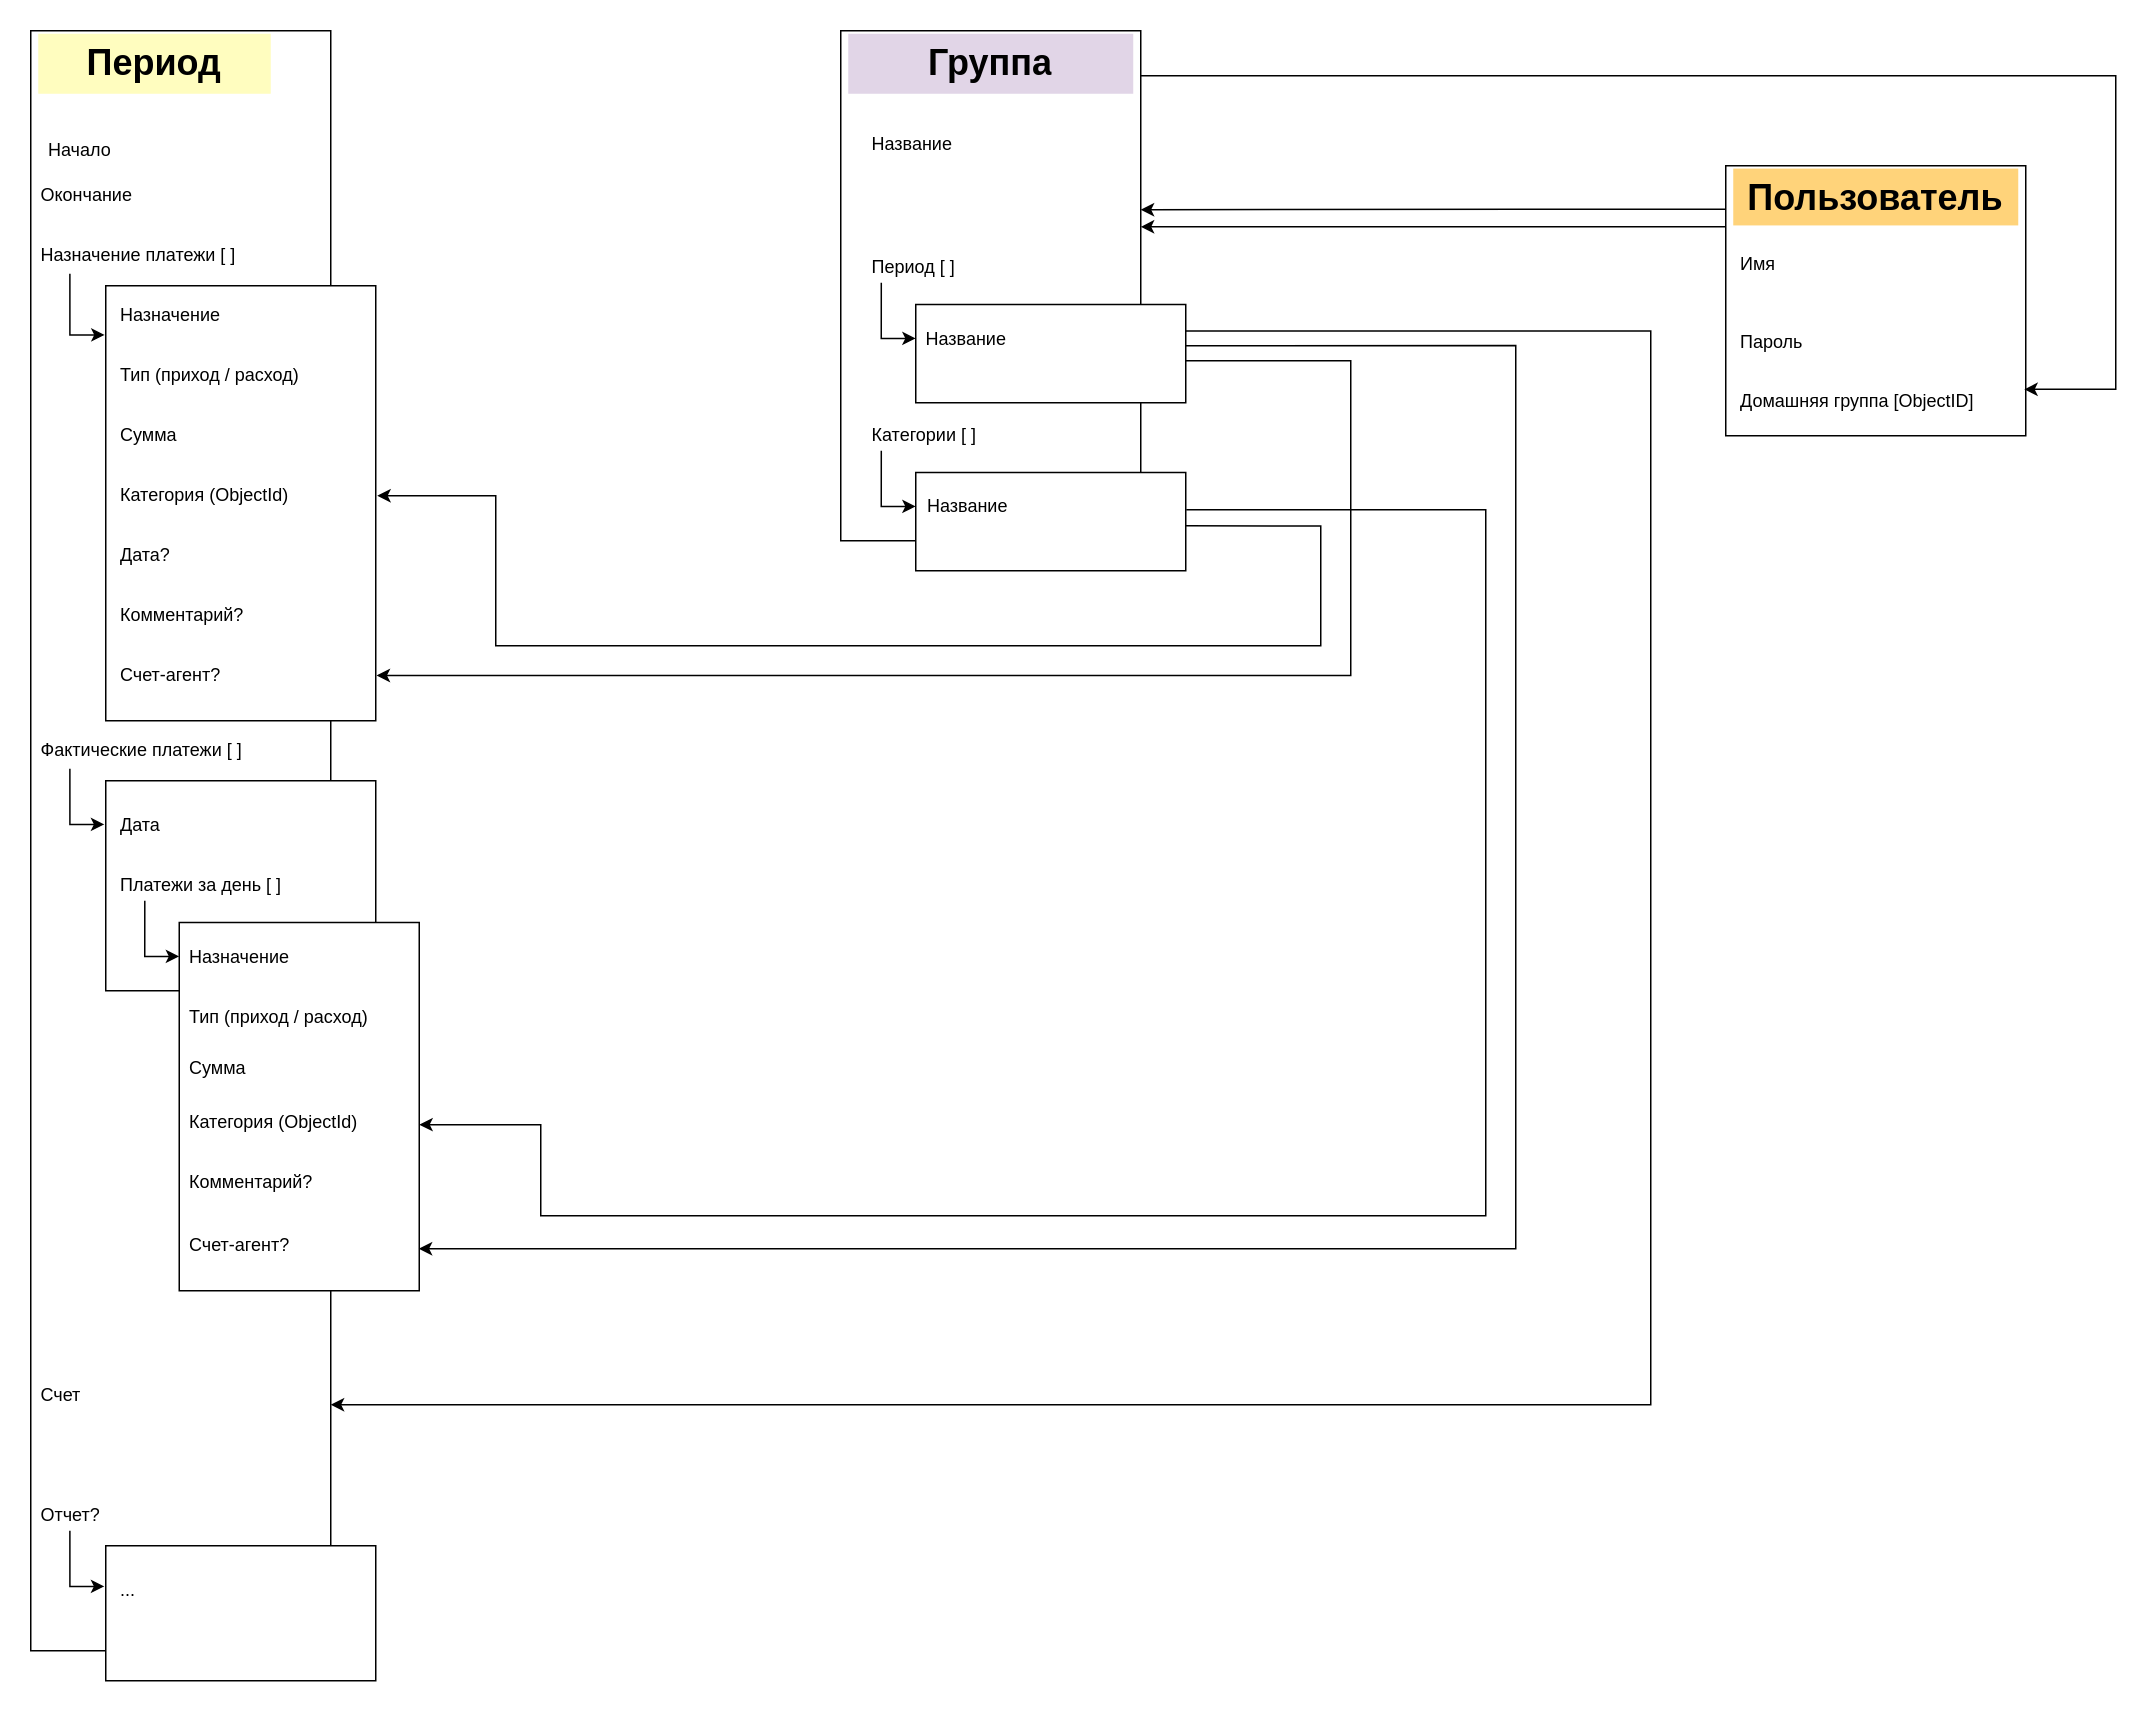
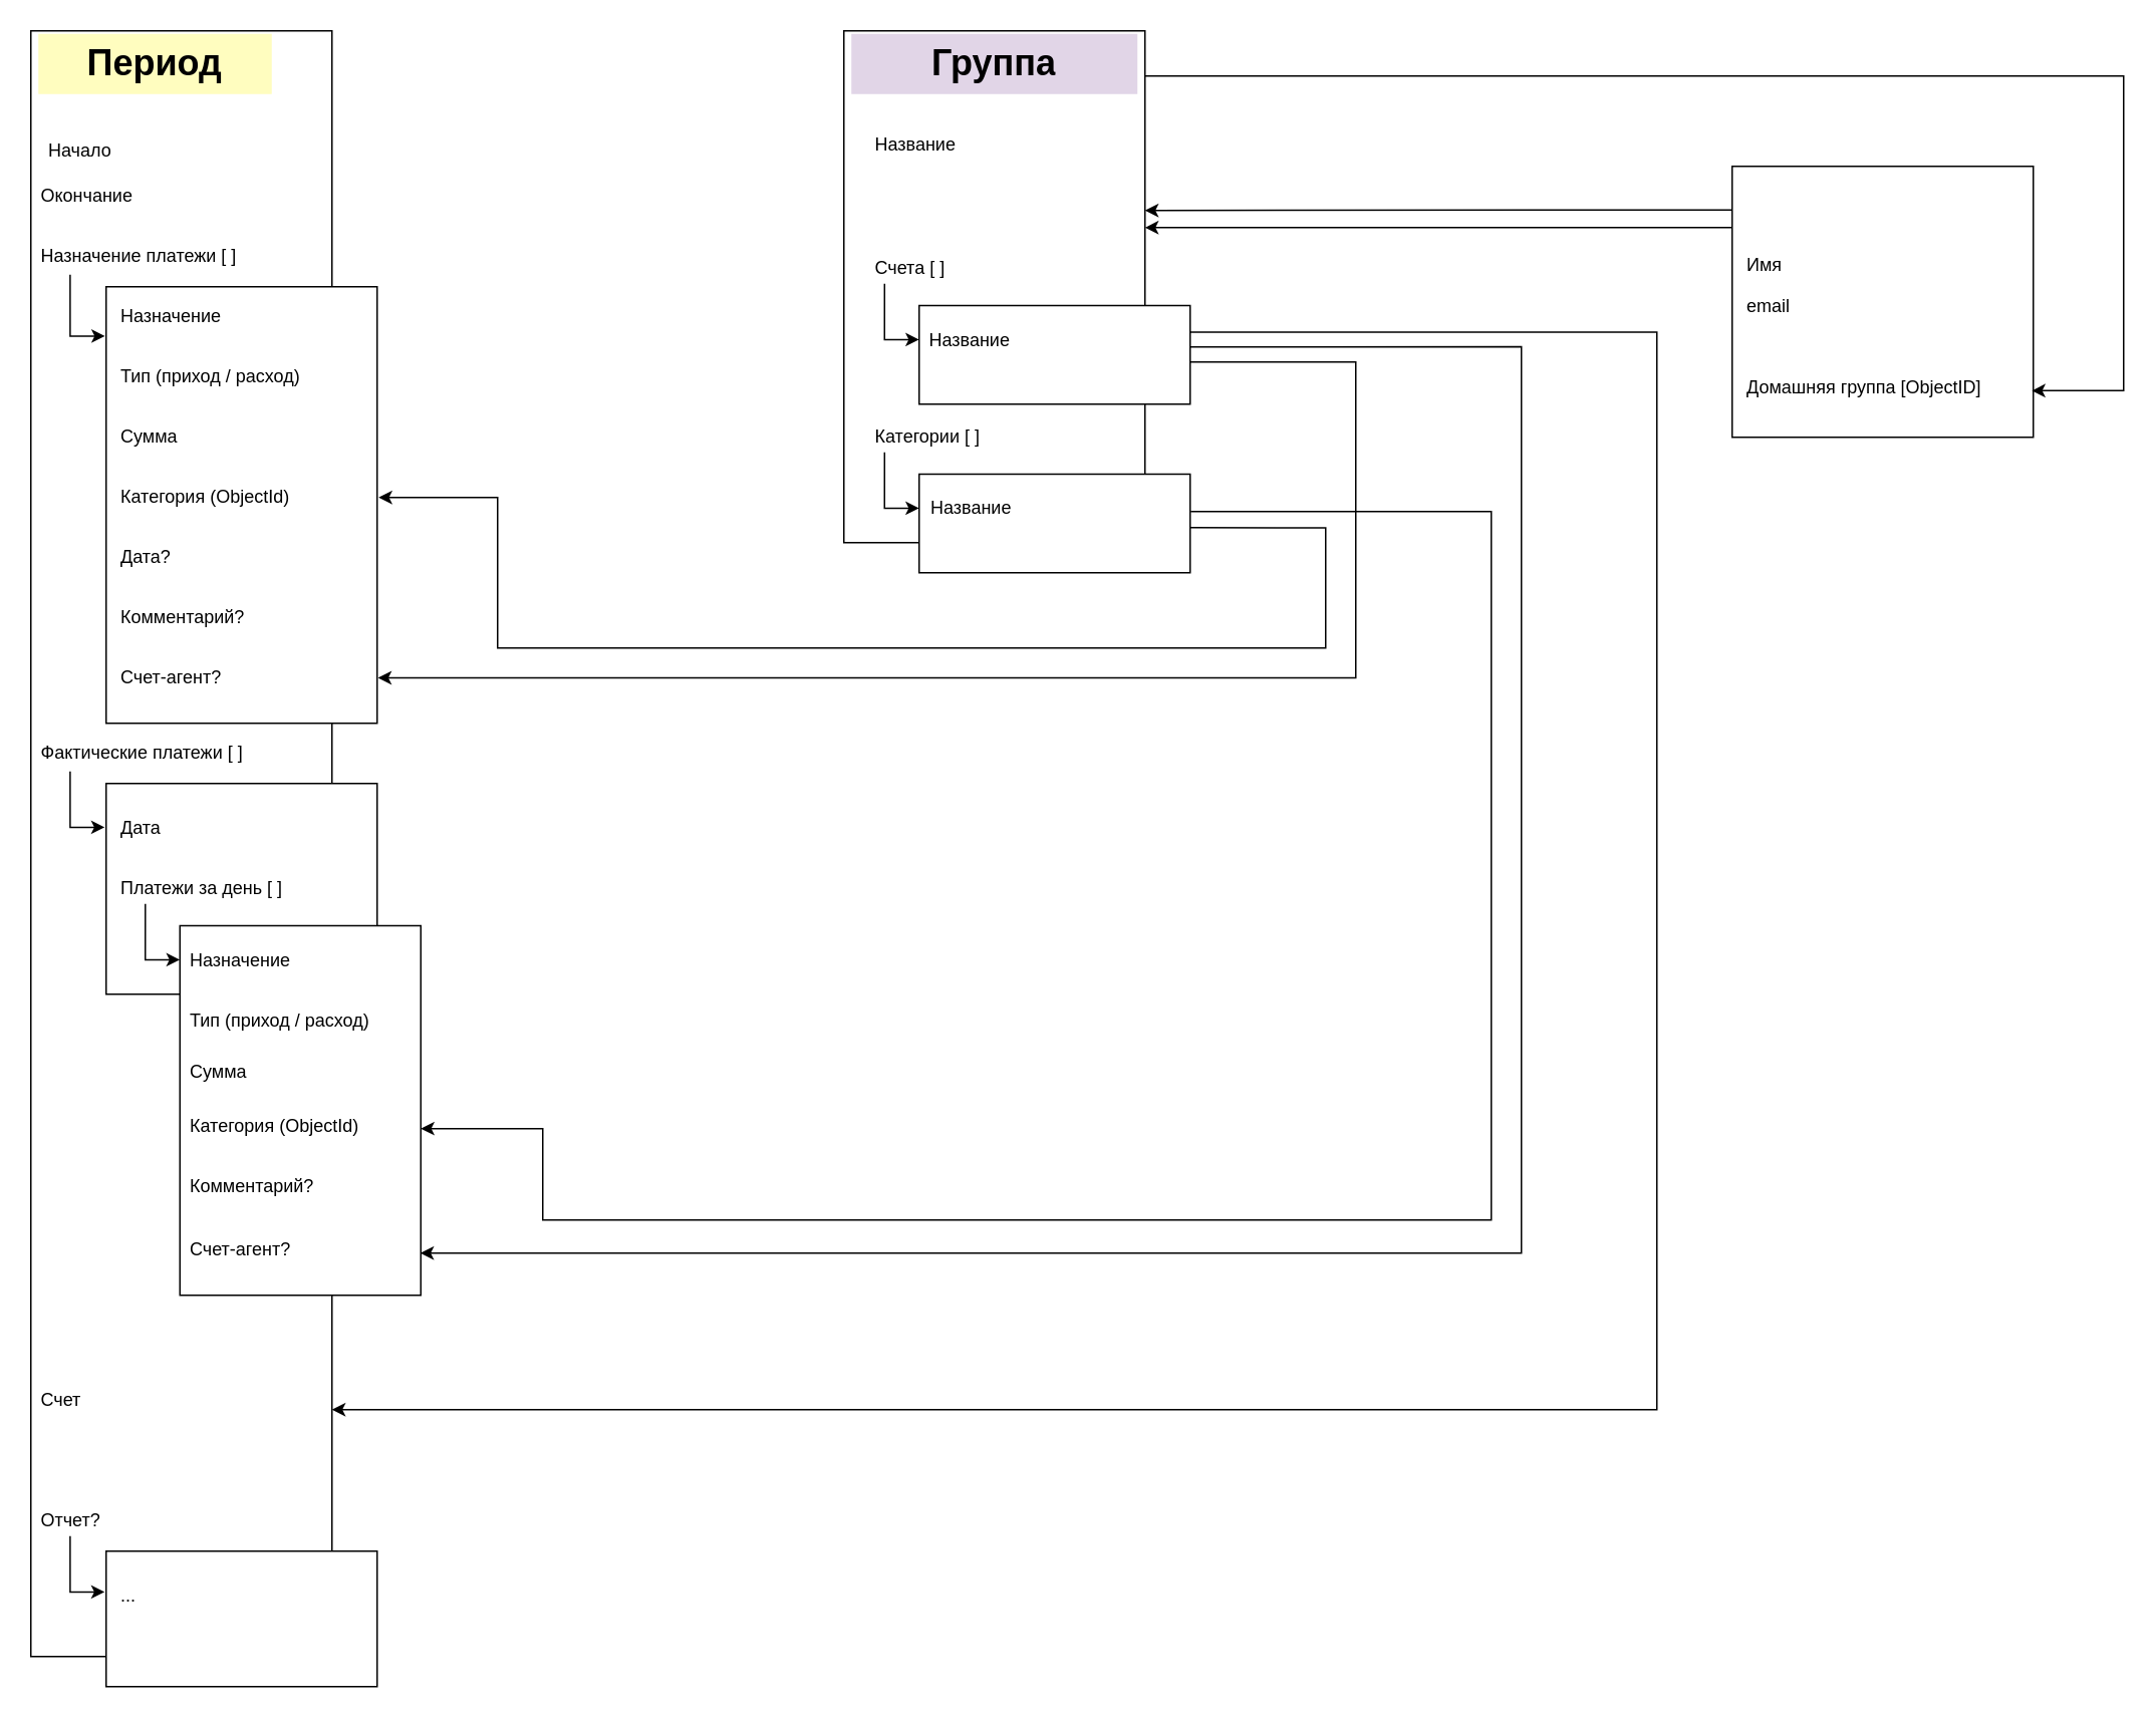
- <mxCell id="51" value="&lt;h1&gt;Пользователь&lt;/h1&gt;" style="text;html=1;strokeColor=none;fillColor=#FFD37A;spacing=5;spacingTop=-20;whiteSpace=wrap;overflow=hidden;rounded=0;align=center;" parent="49" vertex="1"><mxGeometry x="5" y="1.895" width="190" height="37.895" as="geometry" /></mxCell>
- <mxCell id="37" value="Период [ ]" style="text;html=1;strokeColor=none;fillColor=none;align=left;verticalAlign=middle;whiteSpace=wrap;rounded=0;" parent="33" vertex="1"><mxGeometry x="18.75" y="148" width="162.5" height="20" as="geometry" /></mxCell>
+ <mxCell id="37" value="Счета [ ]" style="text;html=1;strokeColor=none;fillColor=none;align=left;verticalAlign=middle;whiteSpace=wrap;rounded=0;" parent="33" vertex="1"><mxGeometry x="18.75" y="148" width="162.5" height="20" as="geometry" /></mxCell>
+ <mxCell id="53" value="email" style="text;html=1;strokeColor=none;fillColor=none;align=left;verticalAlign=middle;whiteSpace=wrap;rounded=0;" parent="49" vertex="1"><mxGeometry x="7.5" y="83.368" width="185" height="18.947" as="geometry" /></mxCell>
- <mxCell id="54" value="Пароль" style="text;html=1;strokeColor=none;fillColor=none;align=left;verticalAlign=middle;whiteSpace=wrap;rounded=0;" parent="49" vertex="1"><mxGeometry x="7.5" y="108.947" width="185" height="18.947" as="geometry" /></mxCell>
- <mxCell id="55" value="Домашняя группа [ObjectID]" style="text;html=1;strokeColor=none;fillColor=none;align=left;verticalAlign=middle;whiteSpace=wrap;rounded=0;" vertex="1" parent="49"><mxGeometry x="7.5" y="147.368" width="185" height="18.947" as="geometry" /></mxCell>
+ <mxCell id="55" value="Домашняя группа [ObjectID]" style="text;html=1;strokeColor=none;fillColor=none;align=left;verticalAlign=middle;whiteSpace=wrap;rounded=0;" vertex="1" parent="49"><mxGeometry x="7.5" y="137.368" width="185" height="18.947" as="geometry" /></mxCell>
